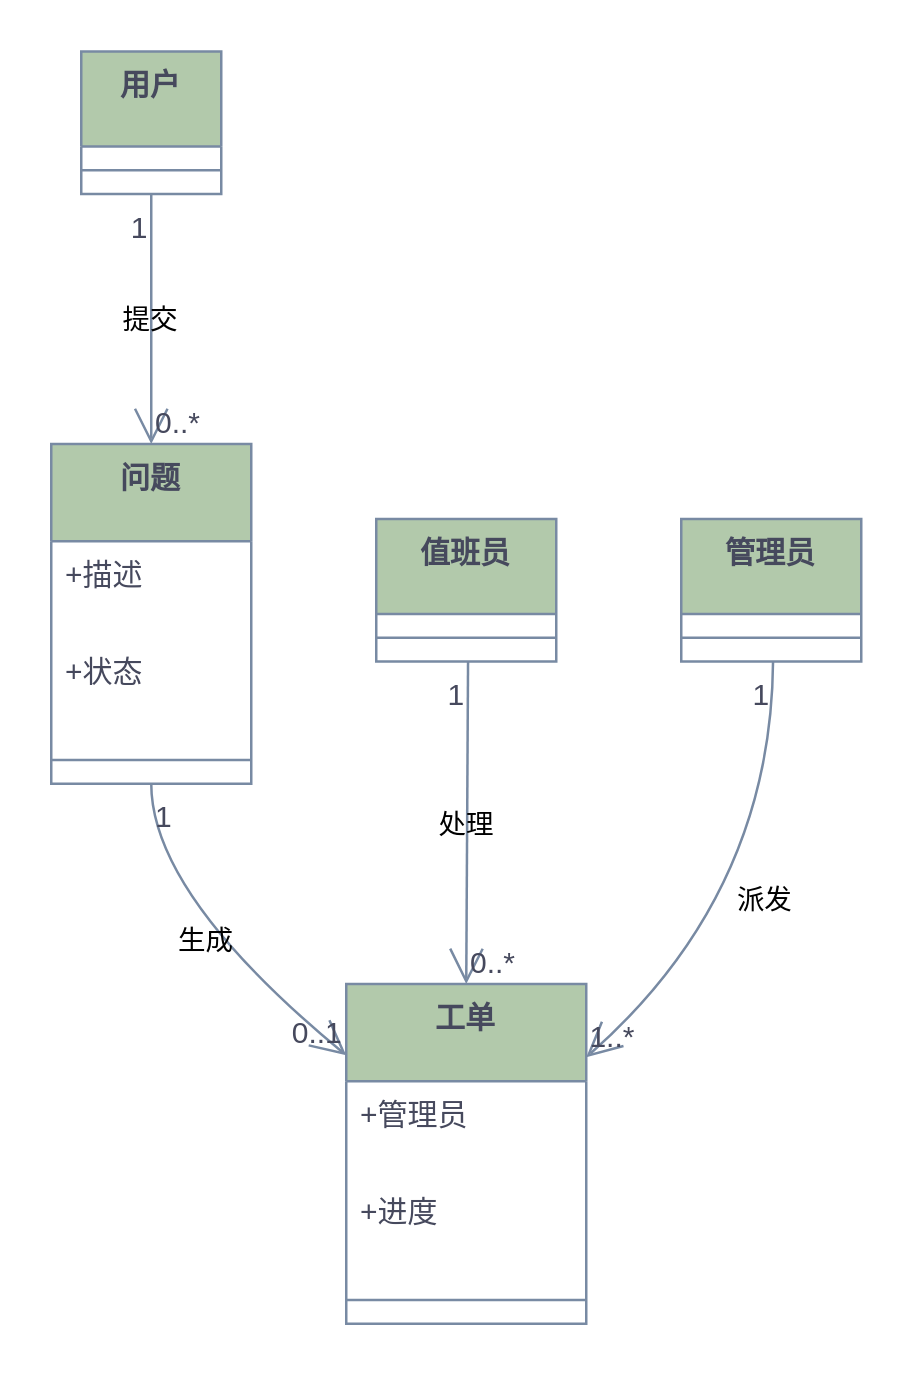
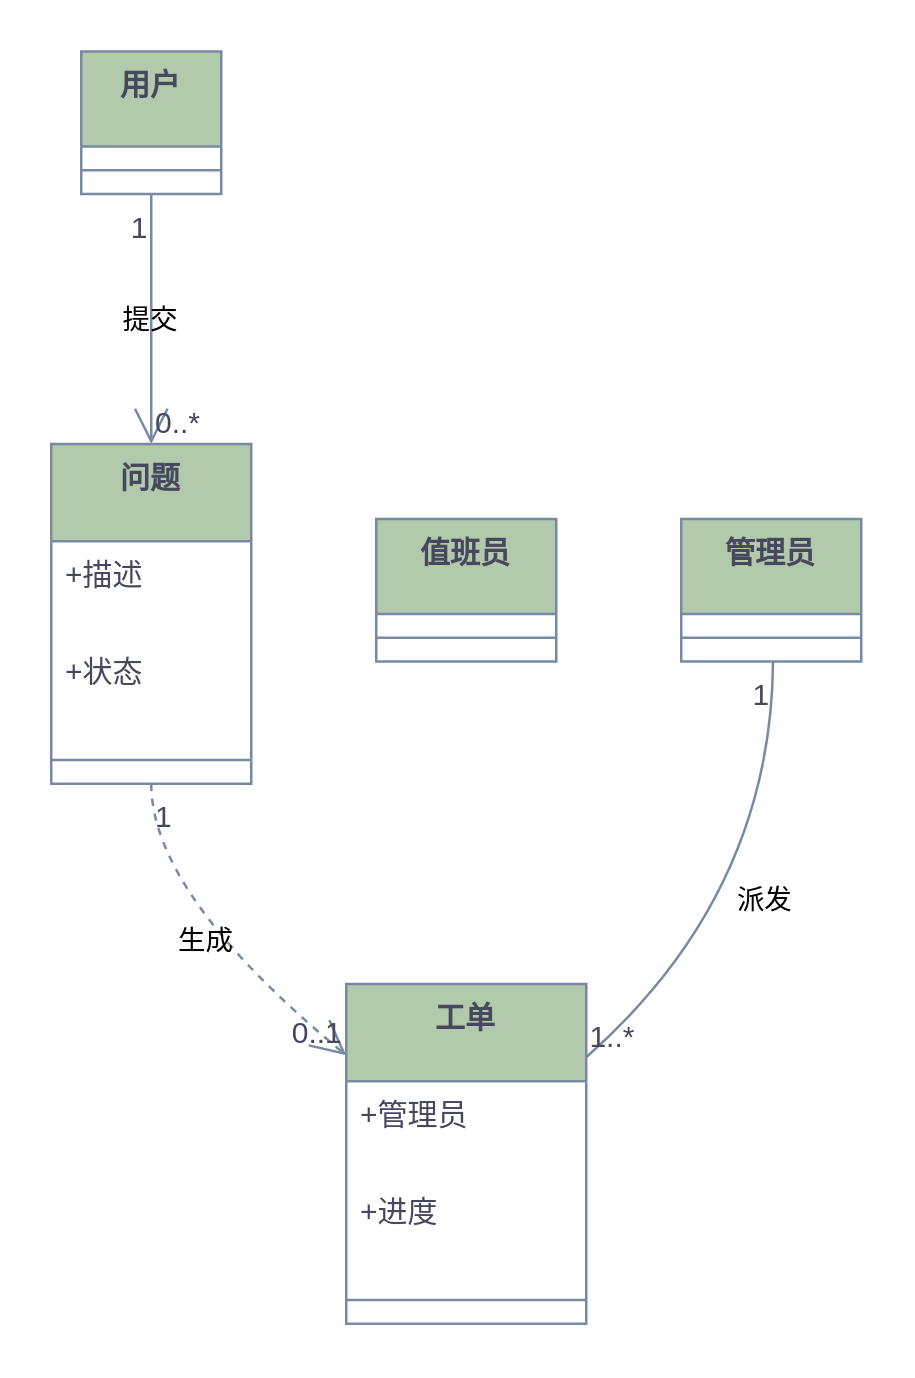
- <mxCell id="22" value="处理" style="curved=1;startArrow=none;endArrow=open;endSize=12;exitX=0.51;exitY=1;entryX=0.5;entryY=0;rounded=0;labelBackgroundColor=none;strokeColor=#788AA3;fontColor=default;" edge="1" parent="1" source="4" target="12"><mxGeometry relative="1" as="geometry"><Array as="points" /></mxGeometry></mxCell>
- <mxCell id="23" value="1" style="edgeLabel;resizable=0;labelBackgroundColor=none;fontSize=12;align=right;verticalAlign=top;fontColor=#46495D;" vertex="1" parent="22"><mxGeometry x="-1" relative="1" as="geometry" /></mxCell>
- <mxCell id="24" value="0..*" style="edgeLabel;resizable=0;labelBackgroundColor=none;fontSize=12;align=left;verticalAlign=bottom;fontColor=#46495D;" vertex="1" parent="22"><mxGeometry x="1" relative="1" as="geometry" /></mxCell>
- <mxCell id="19" value="生成" style="curved=1;startArrow=none;endArrow=open;endSize=12;exitX=0.5;exitY=1;entryX=0;entryY=0.21;rounded=0;labelBackgroundColor=none;strokeColor=#788AA3;fontColor=default;" edge="1" parent="1" source="8" target="12"><mxGeometry relative="1" as="geometry"><Array as="points"><mxPoint x="60" y="357" /></Array></mxGeometry></mxCell>
+ <mxCell id="19" value="生成" style="curved=1;startArrow=none;endArrow=open;endSize=12;exitX=0.5;exitY=1;entryX=0;entryY=0.21;rounded=0;labelBackgroundColor=none;strokeColor=#788AA3;fontColor=default;dashed=1;" edge="1" parent="1" source="8" target="12"><mxGeometry relative="1" as="geometry"><Array as="points"><mxPoint x="60" y="357" /></Array></mxGeometry></mxCell>
- <mxCell id="25" value="派发" style="curved=1;startArrow=none;endArrow=open;endSize=12;exitX=0.51;exitY=1;entryX=1.01;entryY=0.21;rounded=0;labelBackgroundColor=none;strokeColor=#788AA3;fontColor=default;" edge="1" parent="1" source="6" target="12"><mxGeometry relative="1" as="geometry"><Array as="points"><mxPoint x="308" y="357" /></Array></mxGeometry></mxCell>
+ <mxCell id="25" value="派发" style="curved=1;startArrow=none;endArrow=none;endSize=12;exitX=0.51;exitY=1;entryX=1.01;entryY=0.21;rounded=0;labelBackgroundColor=none;strokeColor=#788AA3;fontColor=default;" edge="1" parent="1" source="6" target="12"><mxGeometry relative="1" as="geometry"><Array as="points"><mxPoint x="308" y="357" /></Array></mxGeometry></mxCell>
